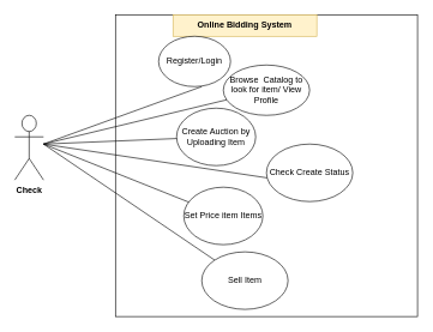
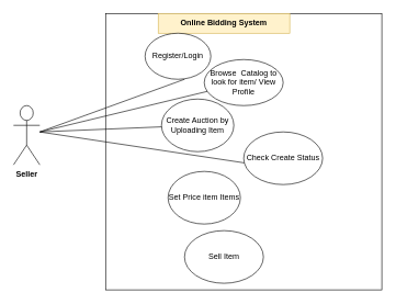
- <mxCell id="10" value="" style="endArrow=none;html=1;rounded=0;" edge="1" parent="1" source="11" target="7"><mxGeometry width="50" height="50" relative="1" as="geometry"><mxPoint x="270" y="290" as="sourcePoint" /><mxPoint x="320" y="240" as="targetPoint" /><Array as="points"><mxPoint x="60" y="200" /></Array></mxGeometry></mxCell>
- <mxCell id="3" value="Check" style="shape=umlActor;verticalLabelPosition=bottom;verticalAlign=top;html=1;outlineConnect=0;fontStyle=1" vertex="1" parent="1"><mxGeometry x="20" y="160" width="40" height="90" as="geometry" /></mxCell>
+ <mxCell id="3" value="Seller" style="shape=umlActor;verticalLabelPosition=bottom;verticalAlign=top;html=1;outlineConnect=0;fontStyle=1" vertex="1" parent="1"><mxGeometry x="20" y="160" width="40" height="90" as="geometry" /></mxCell>
